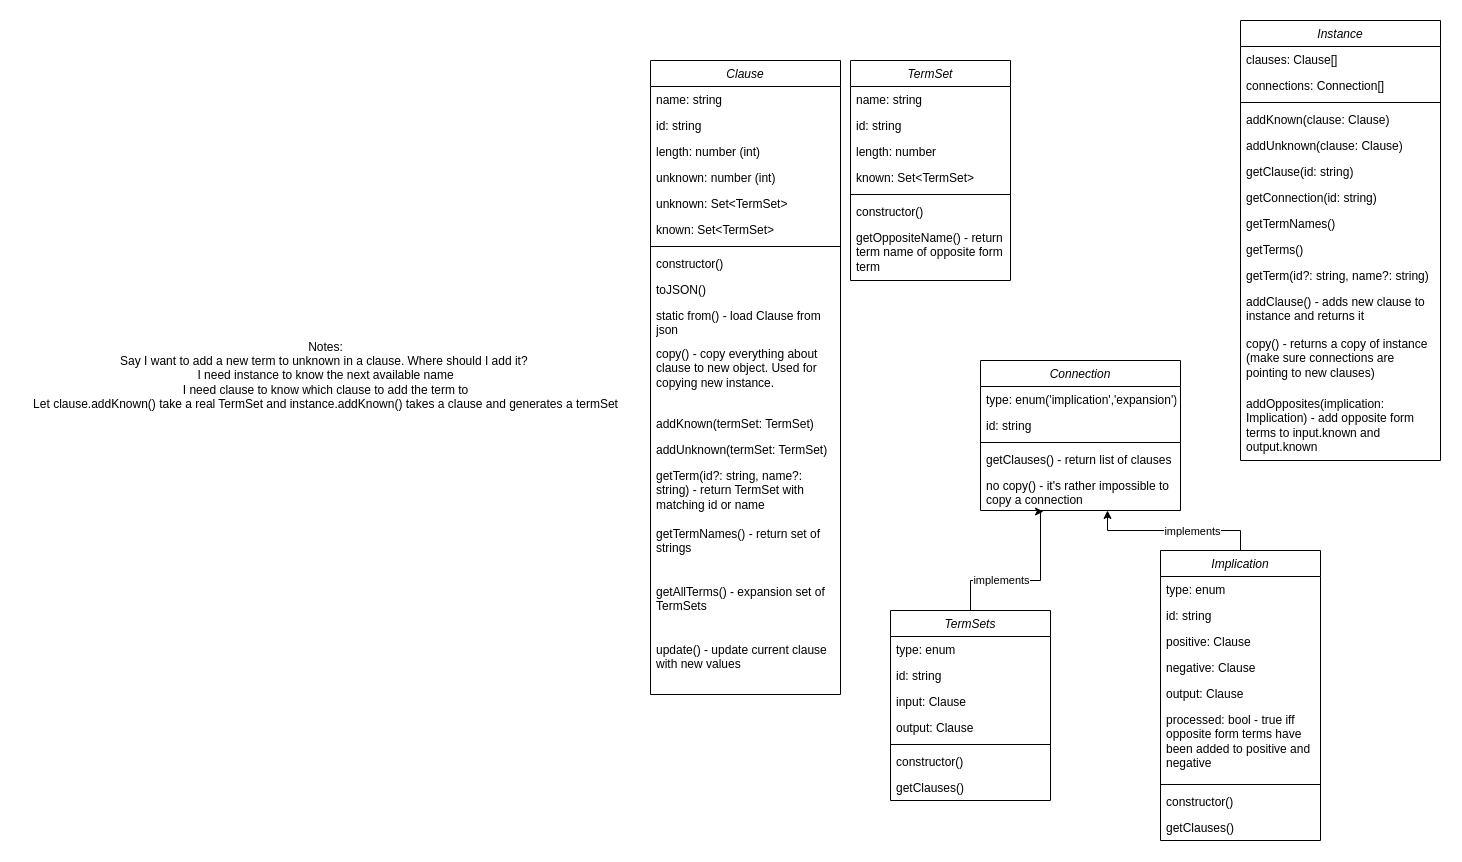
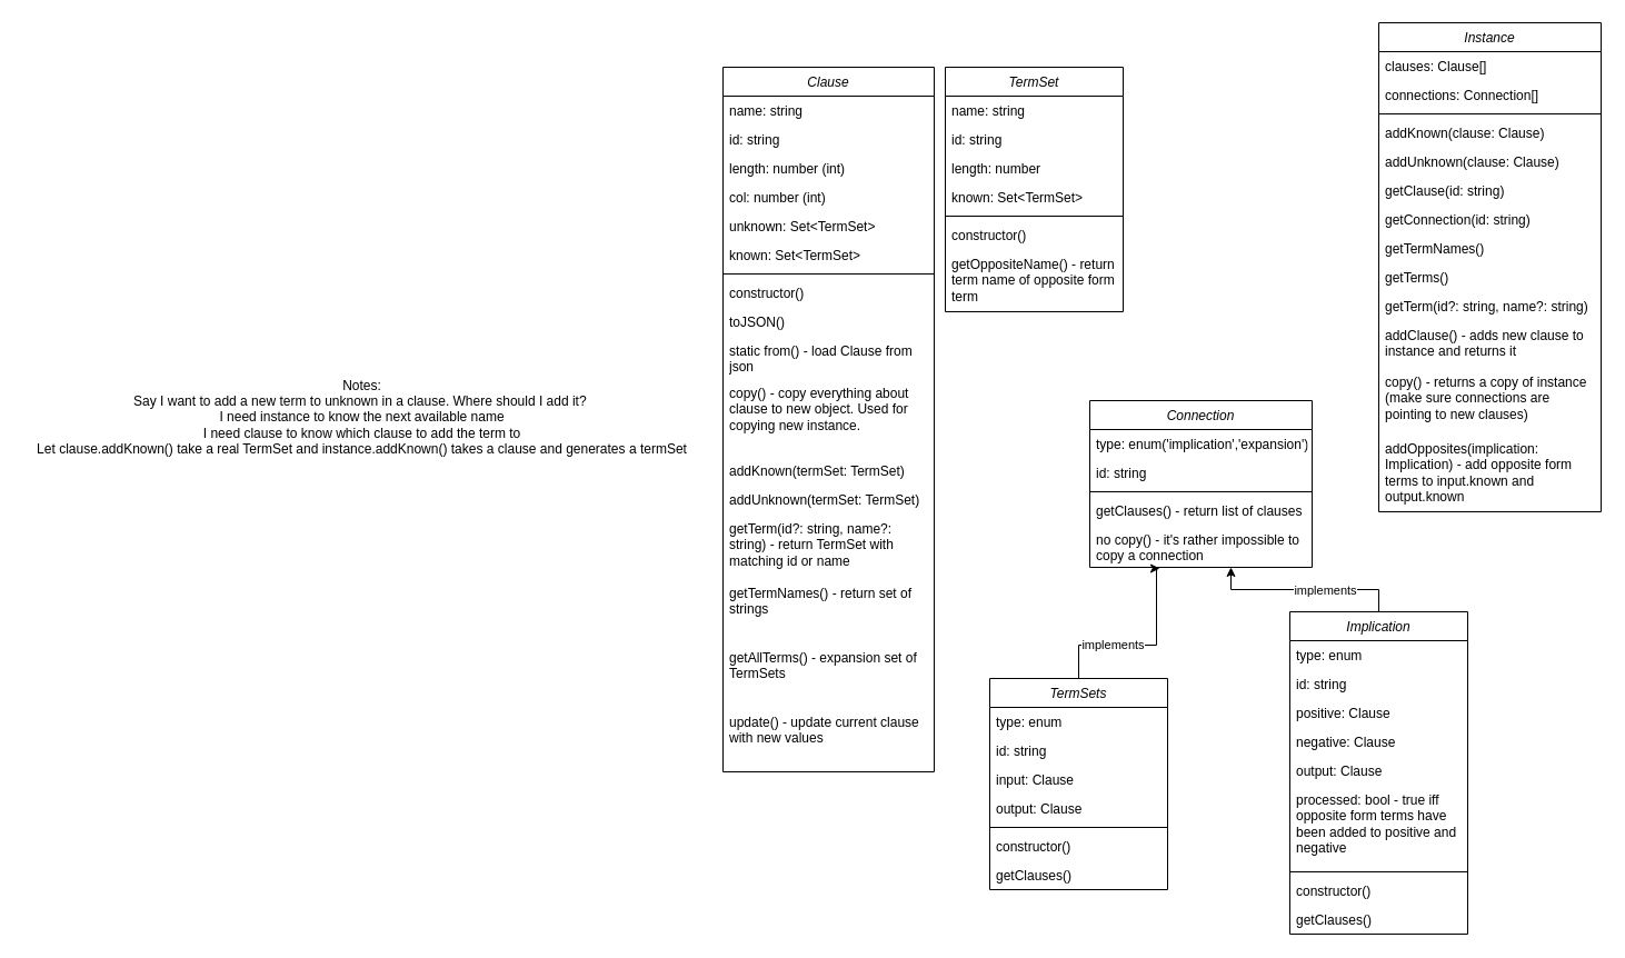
- <mxCell id="6" value="unknown: number (int)" style="text;align=left;verticalAlign=top;spacingLeft=4;spacingRight=4;overflow=hidden;rotatable=0;points=[[0,0.5],[1,0.5]];portConstraint=eastwest;rounded=0;shadow=0;html=0;" vertex="1" parent="2"><mxGeometry y="104" width="190" height="26" as="geometry" /></mxCell>
+ <mxCell id="6" value="col: number (int)" style="text;align=left;verticalAlign=top;spacingLeft=4;spacingRight=4;overflow=hidden;rotatable=0;points=[[0,0.5],[1,0.5]];portConstraint=eastwest;rounded=0;shadow=0;html=0;" vertex="1" parent="2"><mxGeometry y="104" width="190" height="26" as="geometry" /></mxCell>
